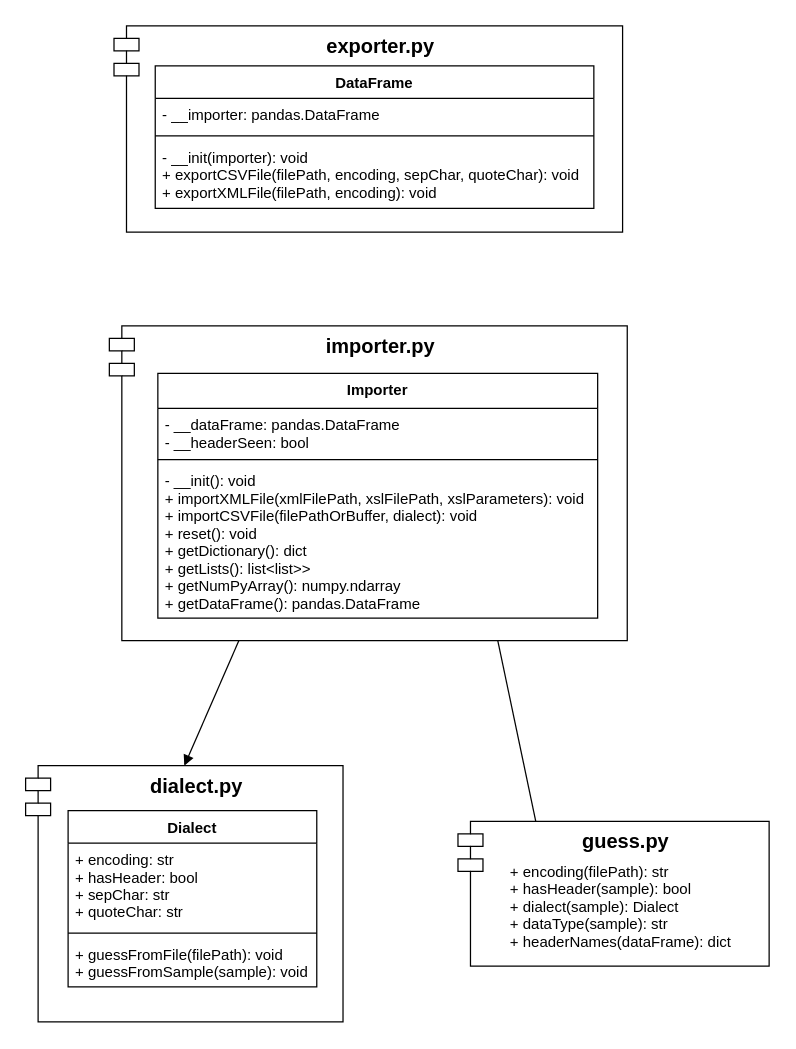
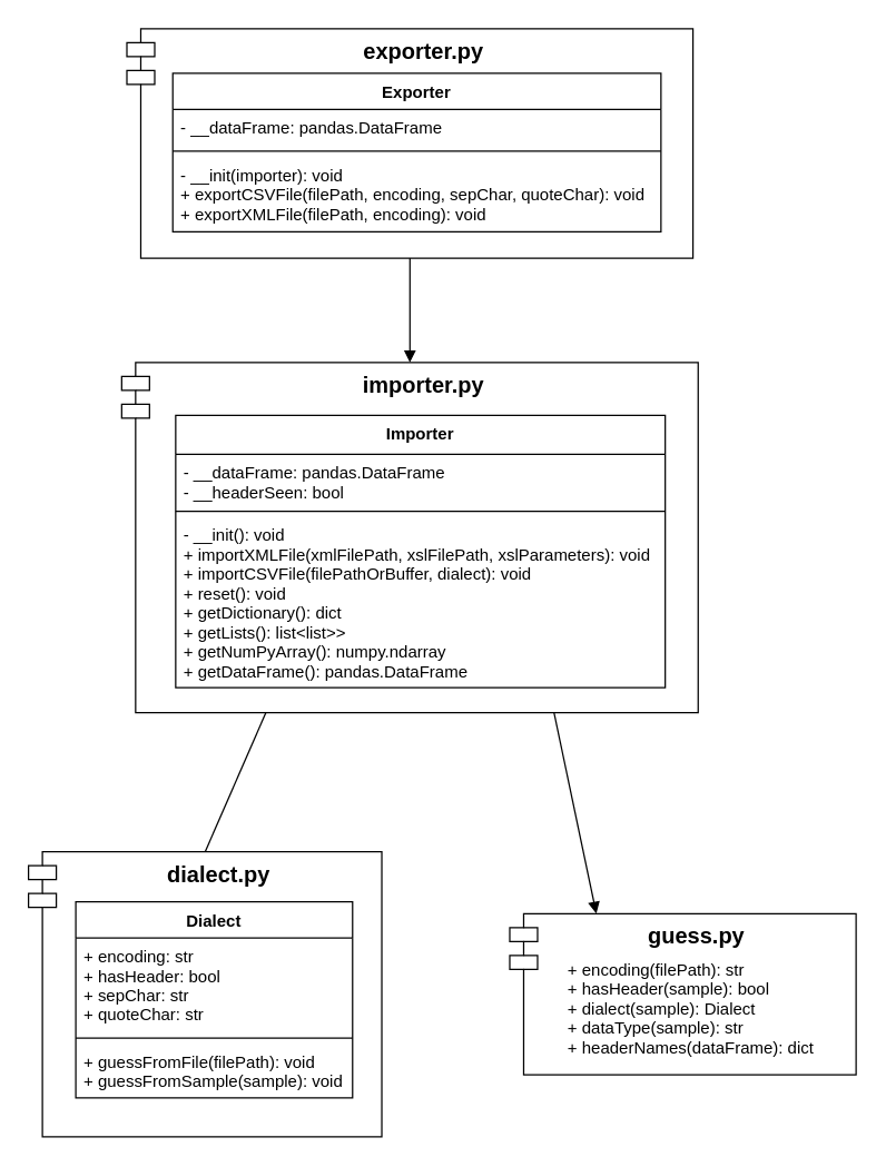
- <mxCell id="7" value="DataFrame" style="swimlane;fontStyle=1;align=center;verticalAlign=top;childLayout=stackLayout;horizontal=1;startSize=26;horizontalStack=0;resizeParent=1;resizeParentMax=0;resizeLast=0;collapsible=1;marginBottom=0;" parent="5" vertex="1"><mxGeometry x="33" y="32" width="351" height="114" as="geometry" /></mxCell>
+ <mxCell id="7" value="Exporter" style="swimlane;fontStyle=1;align=center;verticalAlign=top;childLayout=stackLayout;horizontal=1;startSize=26;horizontalStack=0;resizeParent=1;resizeParentMax=0;resizeLast=0;collapsible=1;marginBottom=0;" parent="5" vertex="1"><mxGeometry x="33" y="32" width="351" height="114" as="geometry" /></mxCell>
- <mxCell id="8" value="- __importer: pandas.DataFrame" style="text;strokeColor=none;fillColor=none;align=left;verticalAlign=top;spacingLeft=4;spacingRight=4;overflow=hidden;rotatable=0;points=[[0,0.5],[1,0.5]];portConstraint=eastwest;" parent="7" vertex="1"><mxGeometry y="26" width="351" height="26" as="geometry" /></mxCell>
+ <mxCell id="8" value="- __dataFrame: pandas.DataFrame" style="text;strokeColor=none;fillColor=none;align=left;verticalAlign=top;spacingLeft=4;spacingRight=4;overflow=hidden;rotatable=0;points=[[0,0.5],[1,0.5]];portConstraint=eastwest;" parent="7" vertex="1"><mxGeometry y="26" width="351" height="26" as="geometry" /></mxCell>
+ <mxCell id="23" value="" style="html=1;verticalAlign=bottom;endArrow=block;fontSize=16;entryX=0.5;entryY=0;entryDx=0;entryDy=0;exitX=0.5;exitY=1;exitDx=0;exitDy=0;" parent="1" source="6" target="18" edge="1"><mxGeometry width="80" relative="1" as="geometry"><mxPoint x="439" y="191" as="sourcePoint" /><mxPoint x="439" y="339" as="targetPoint" /></mxGeometry></mxCell>
- <mxCell id="25" value="" style="html=1;verticalAlign=bottom;endArrow=block;fontSize=16;entryX=0.5;entryY=0;entryDx=0;entryDy=0;exitX=0.25;exitY=1;exitDx=0;exitDy=0;" parent="1" source="18" target="12" edge="1"><mxGeometry width="80" relative="1" as="geometry"><mxPoint x="280.25" y="558" as="sourcePoint" /><mxPoint x="436.25" y="819" as="targetPoint" /></mxGeometry></mxCell>
+ <mxCell id="25" value="" style="html=1;verticalAlign=bottom;endArrow=none;fontSize=16;entryX=0.5;entryY=0;entryDx=0;entryDy=0;exitX=0.25;exitY=1;exitDx=0;exitDy=0;" parent="1" source="18" target="12" edge="1"><mxGeometry width="80" relative="1" as="geometry"><mxPoint x="280.25" y="558" as="sourcePoint" /><mxPoint x="436.25" y="819" as="targetPoint" /></mxGeometry></mxCell>
- <mxCell id="24" value="" style="html=1;verticalAlign=bottom;endArrow=none;fontSize=16;entryX=0.25;entryY=0;entryDx=0;entryDy=0;exitX=0.75;exitY=1;exitDx=0;exitDy=0;" parent="1" source="18" target="3" edge="1"><mxGeometry width="80" relative="1" as="geometry"><mxPoint x="568.5" y="582" as="sourcePoint" /><mxPoint x="379" y="432" as="targetPoint" /></mxGeometry></mxCell>
+ <mxCell id="24" value="" style="html=1;verticalAlign=bottom;endArrow=block;fontSize=16;entryX=0.25;entryY=0;entryDx=0;entryDy=0;exitX=0.75;exitY=1;exitDx=0;exitDy=0;" parent="1" source="18" target="3" edge="1"><mxGeometry width="80" relative="1" as="geometry"><mxPoint x="568.5" y="582" as="sourcePoint" /><mxPoint x="379" y="432" as="targetPoint" /></mxGeometry></mxCell>
